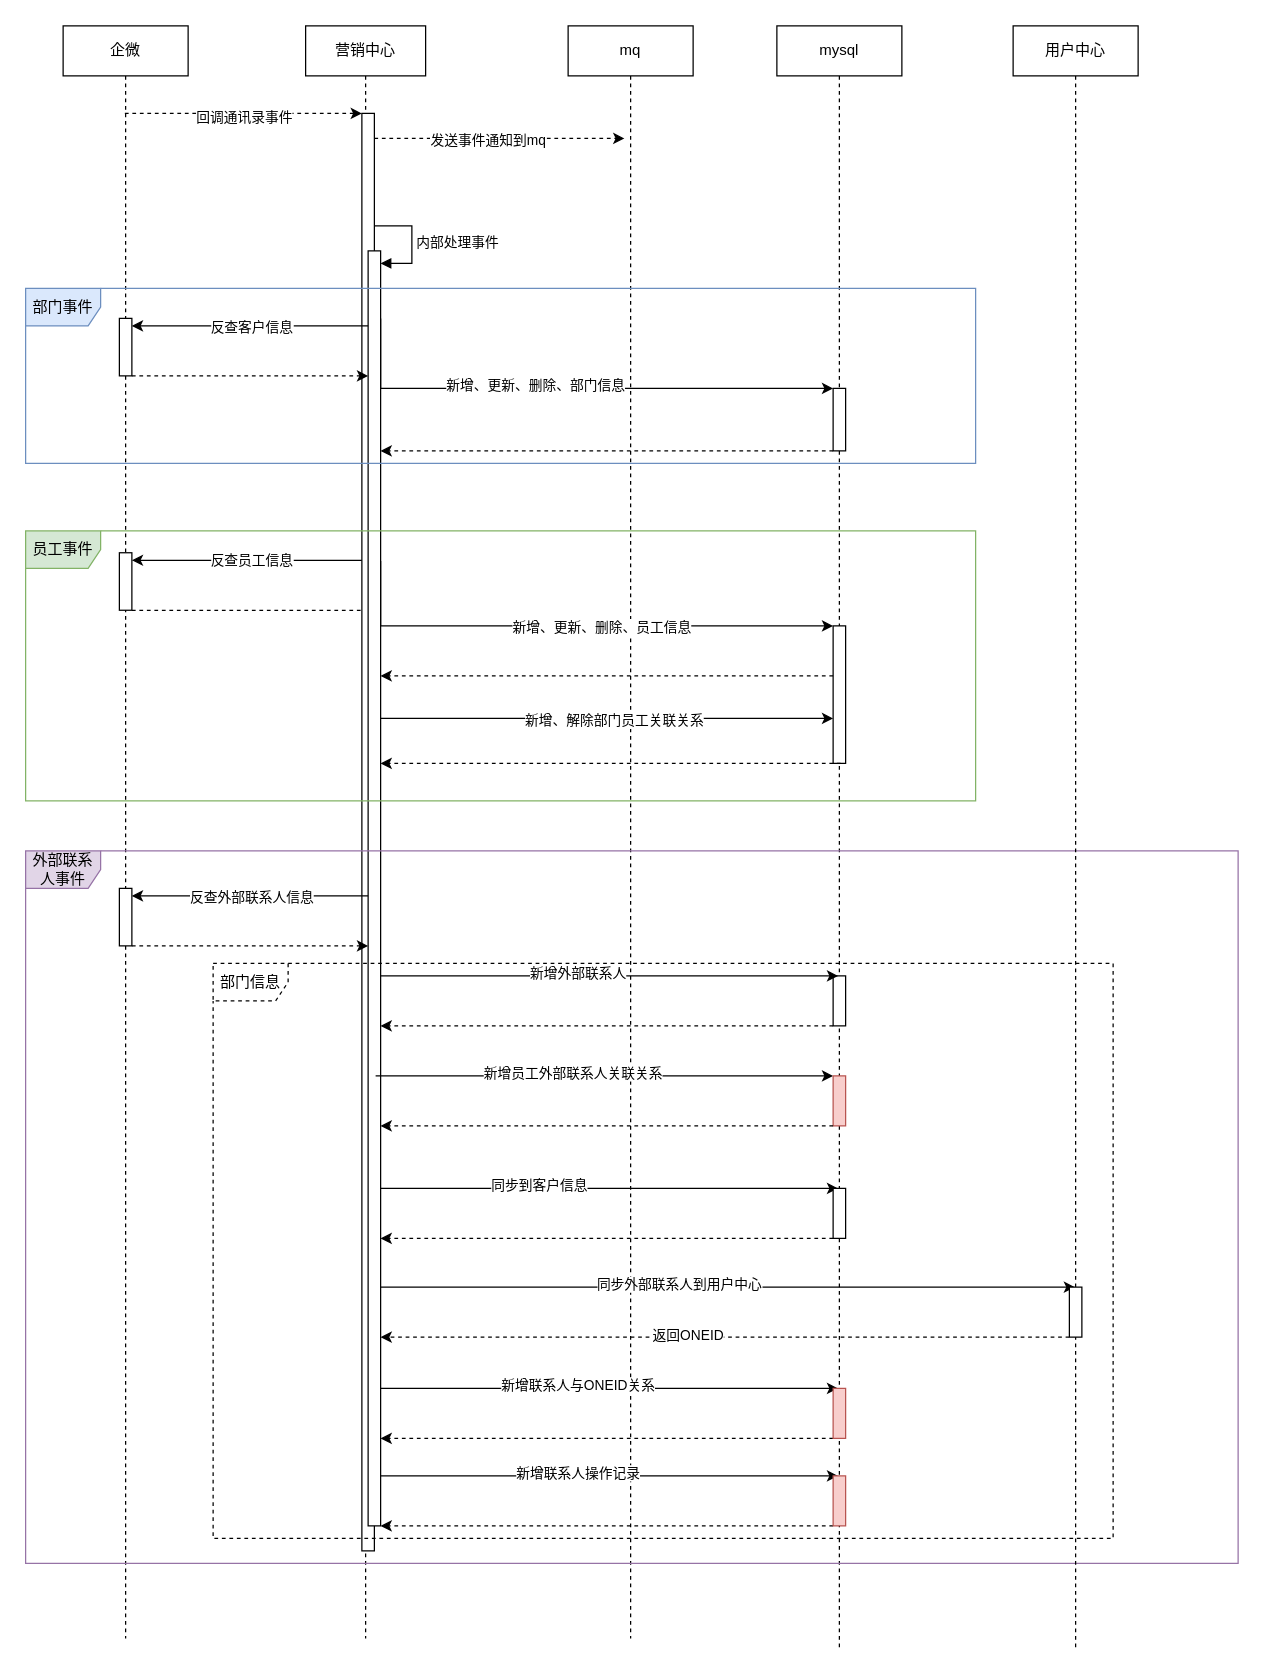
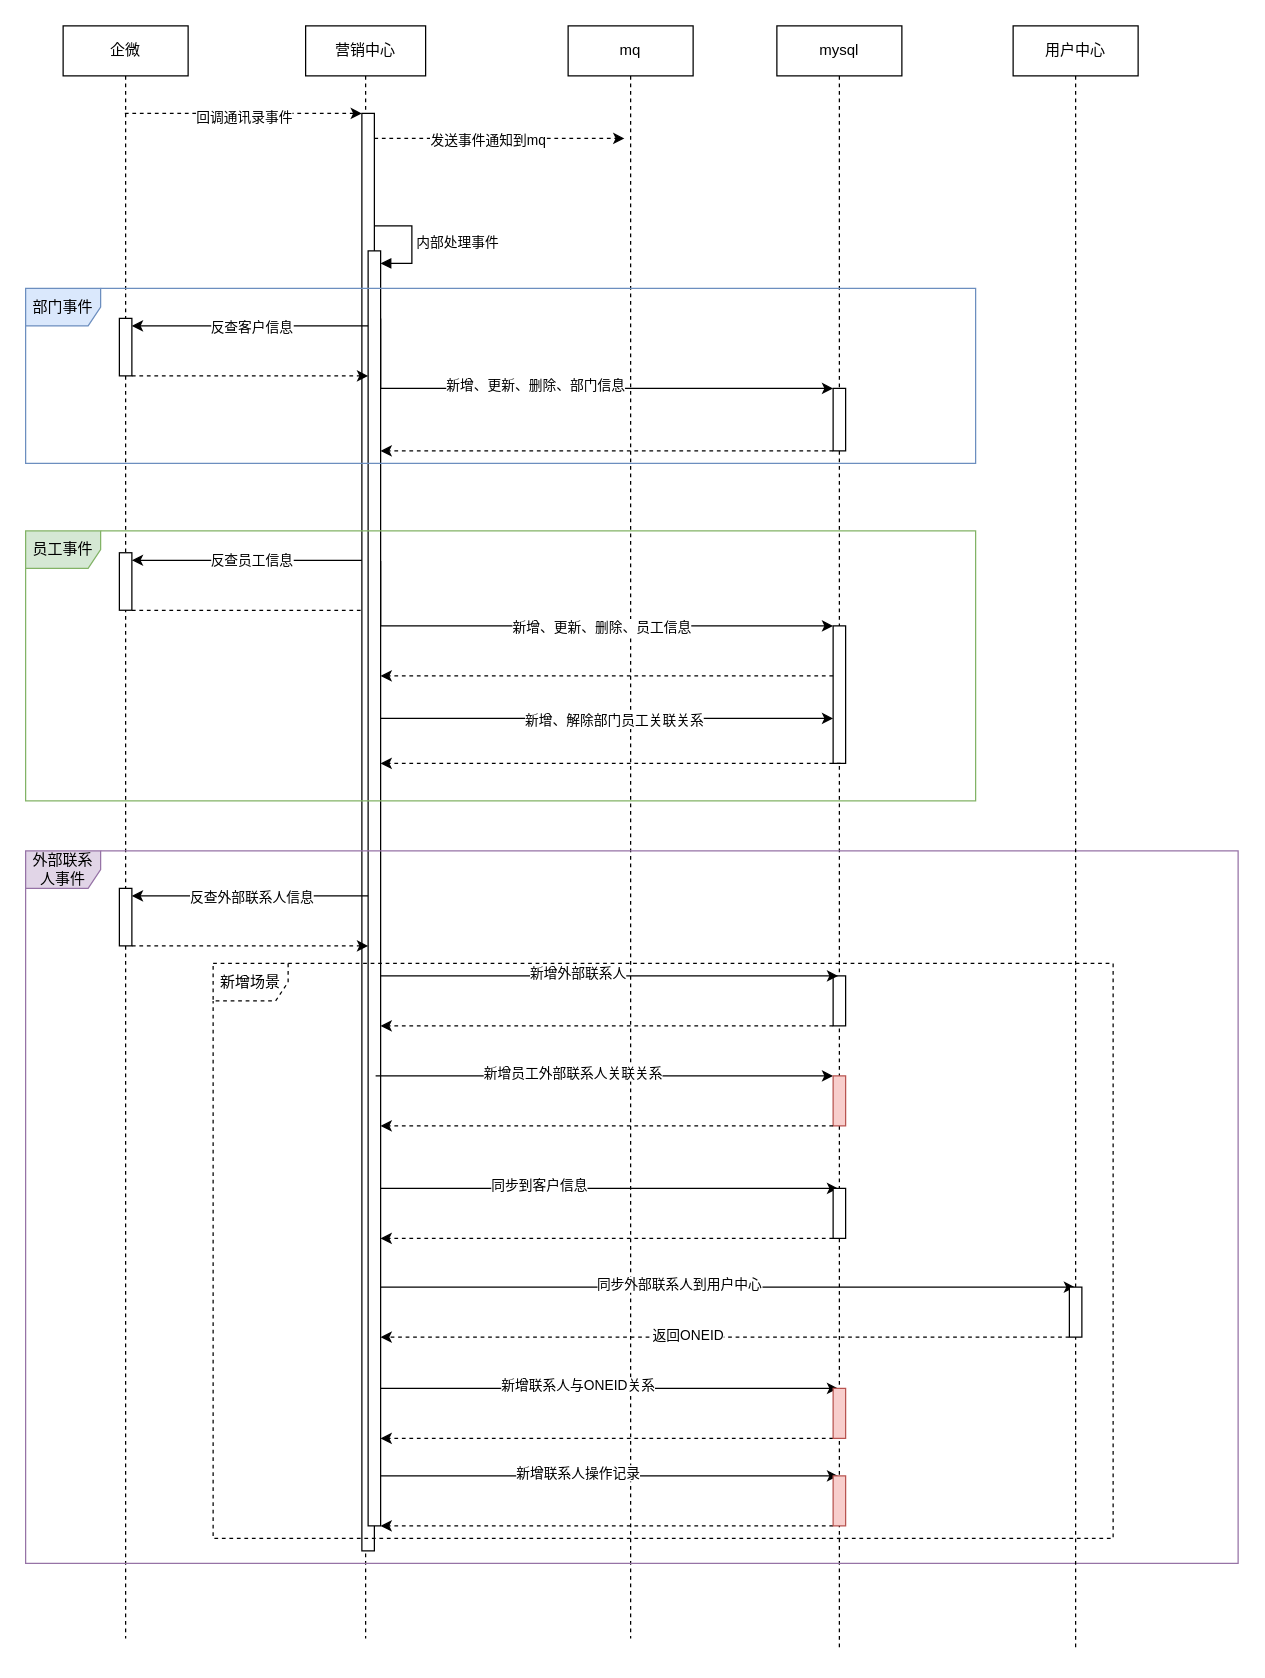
- <mxCell id="68" value="部门信息" style="shape=umlFrame;whiteSpace=wrap;html=1;pointerEvents=0;dashed=1;" vertex="1" parent="1"><mxGeometry x="170" y="770" width="720" height="460" as="geometry" /></mxCell>
+ <mxCell id="68" value="新增场景" style="shape=umlFrame;whiteSpace=wrap;html=1;pointerEvents=0;dashed=1;" vertex="1" parent="1"><mxGeometry x="170" y="770" width="720" height="460" as="geometry" /></mxCell>
